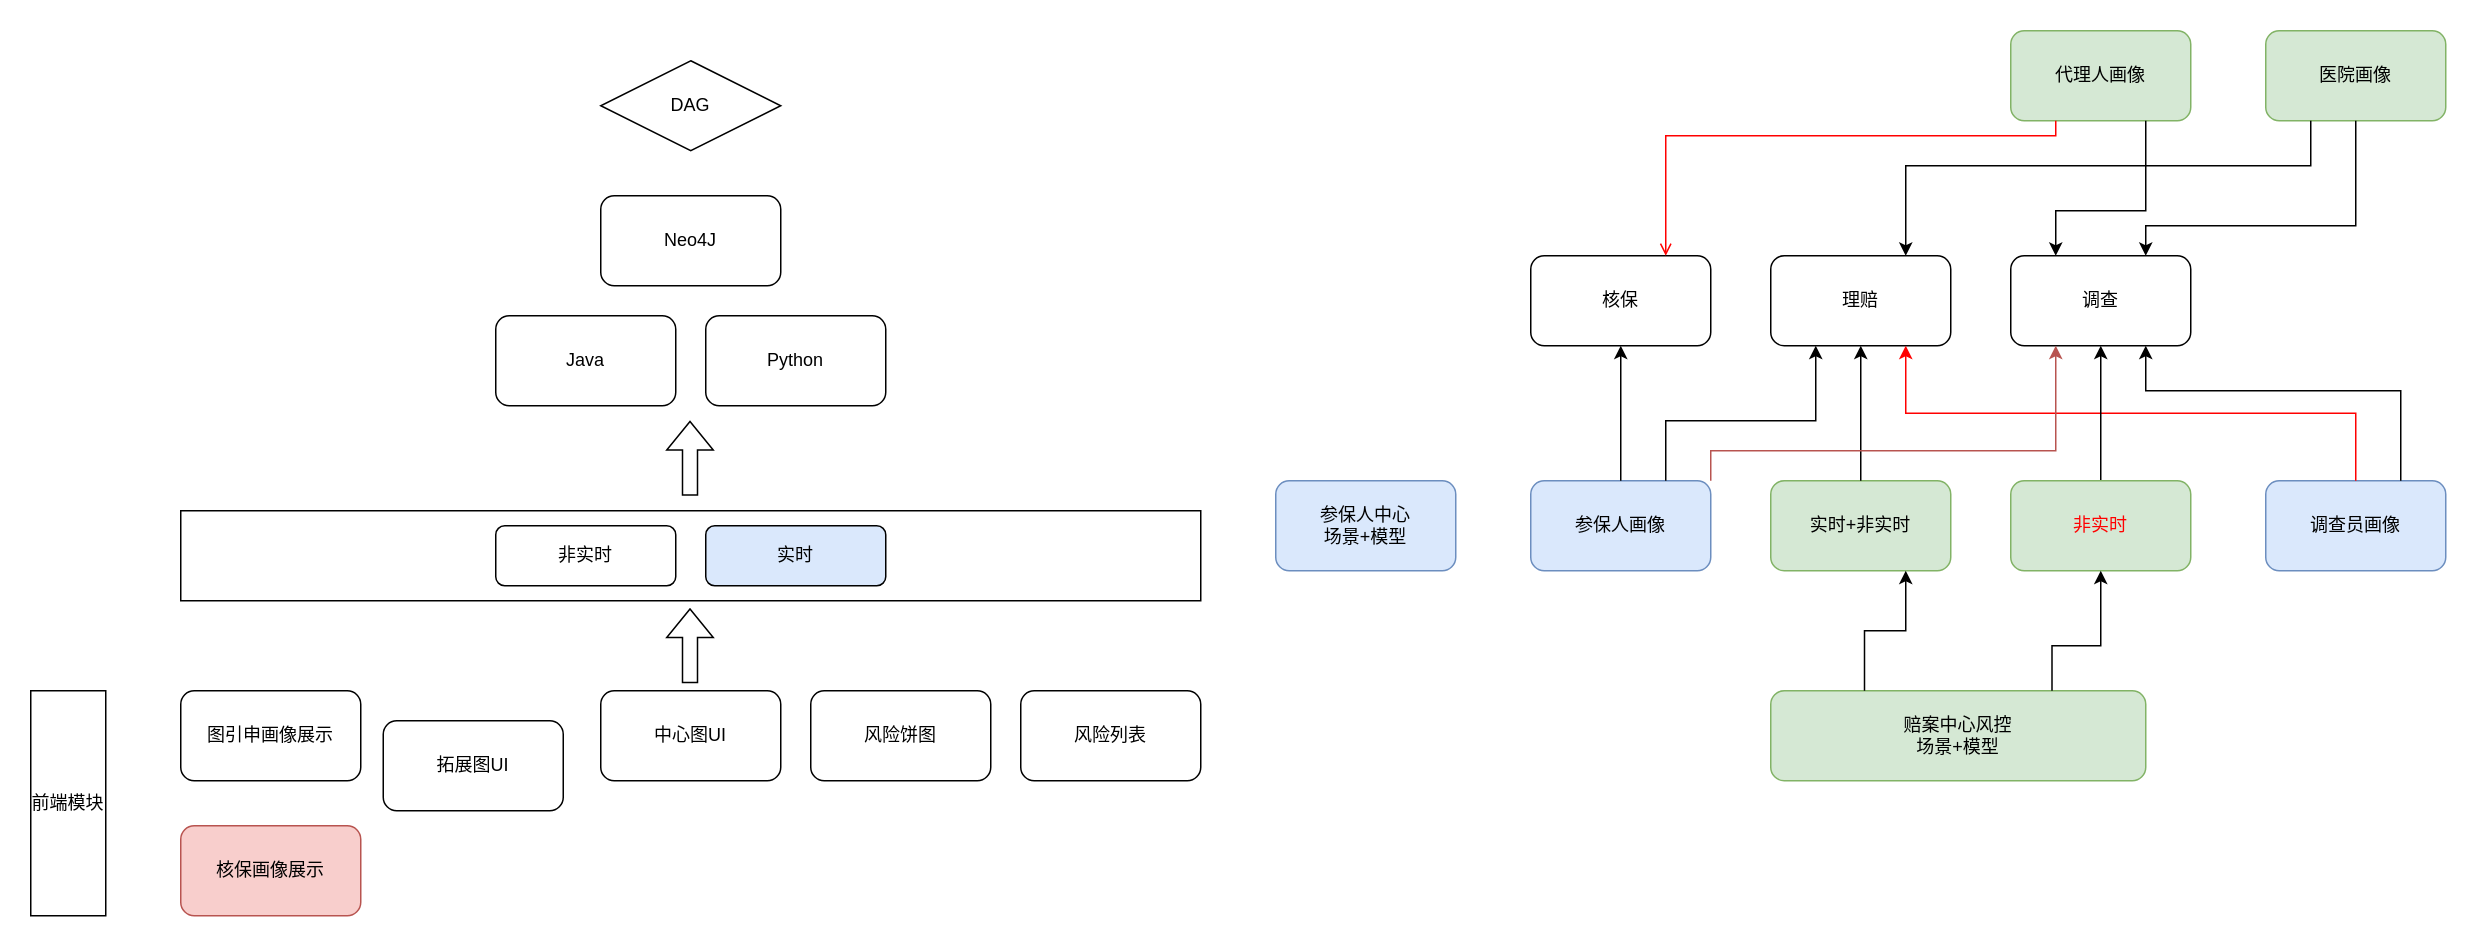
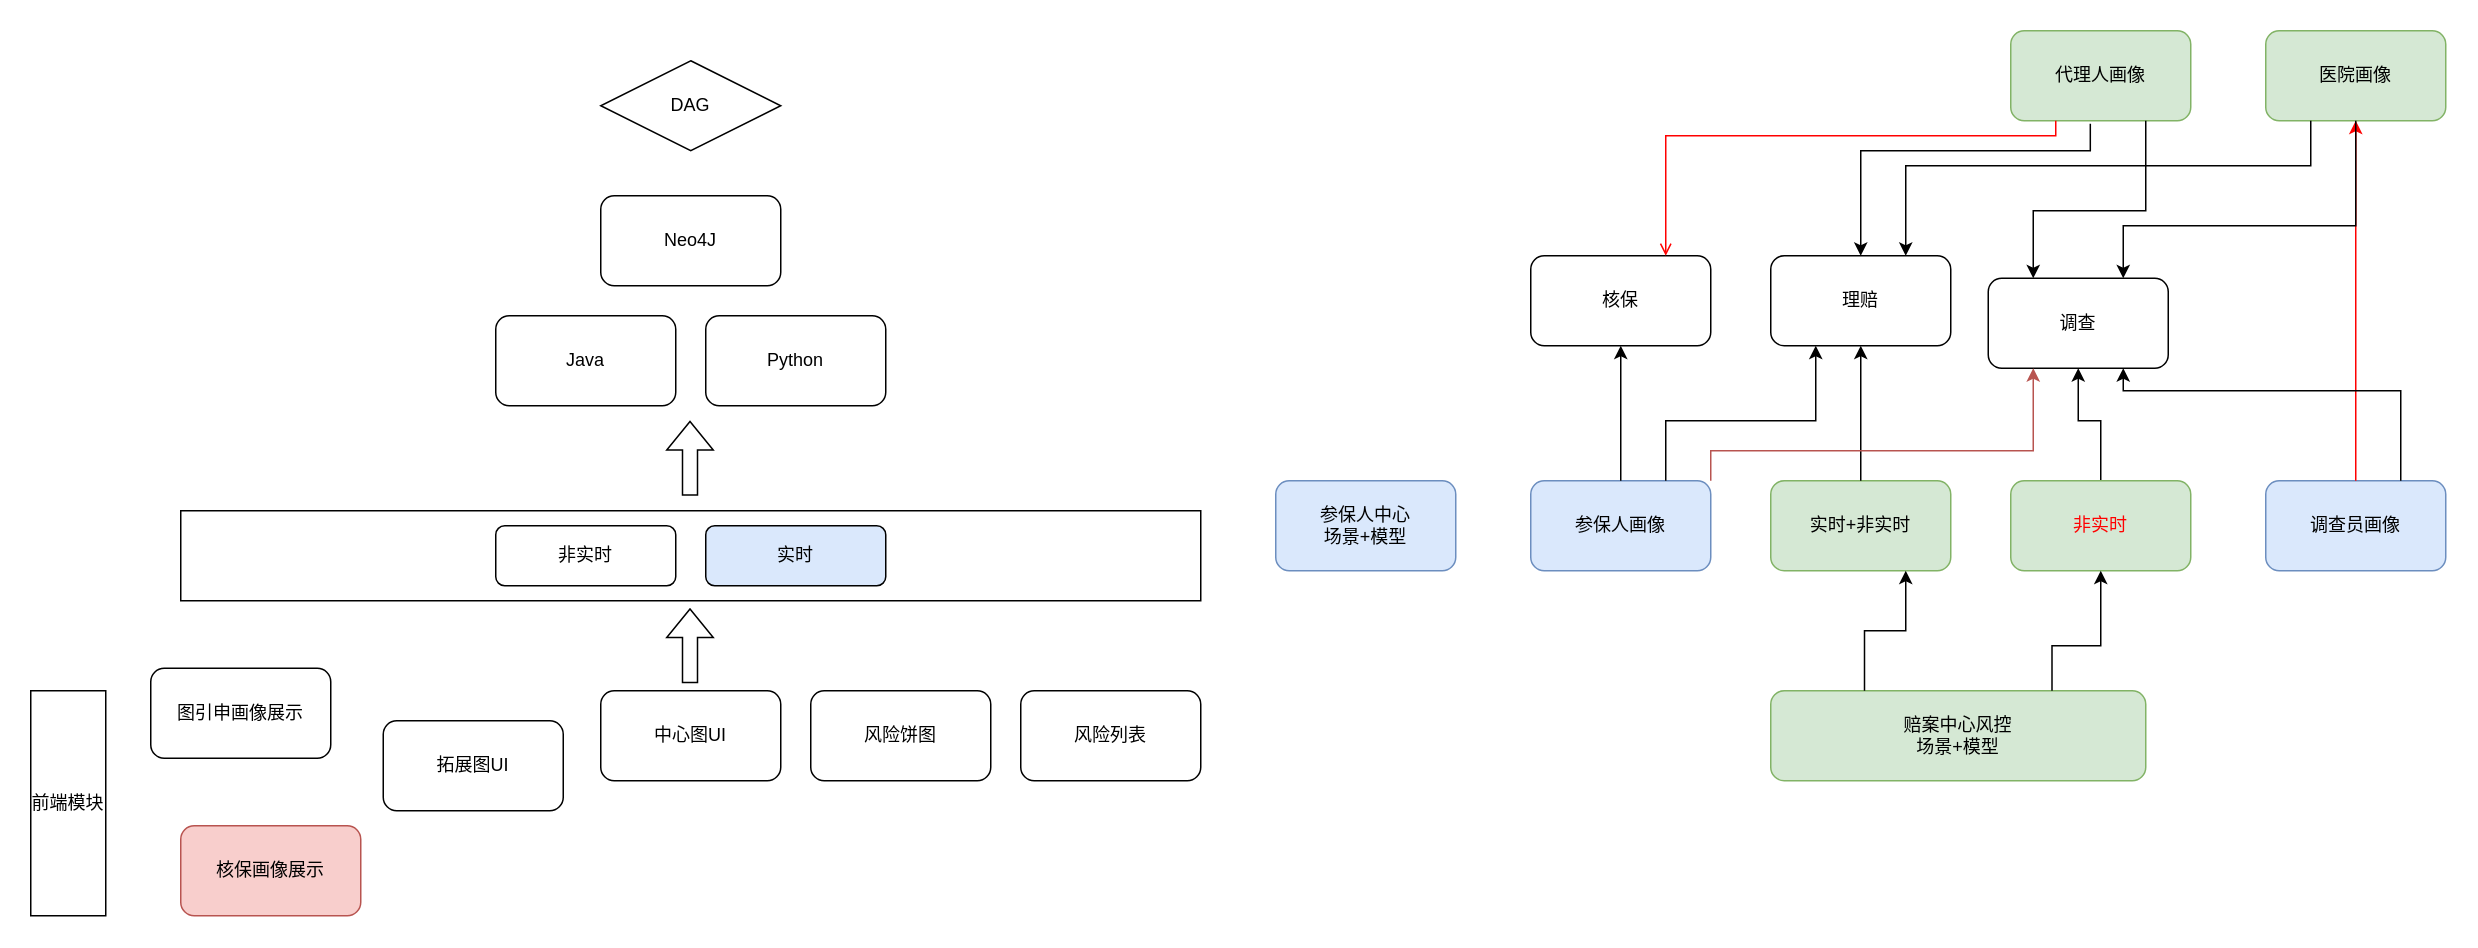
+ <mxCell id="41" value="" style="edgeStyle=elbowEdgeStyle;elbow=vertical;endArrow=classic;html=1;rounded=0;strokeColor=#000000;fontColor=#000000;exitX=0.442;exitY=1.033;exitDx=0;exitDy=0;entryX=0.5;entryY=0;entryDx=0;entryDy=0;exitPerimeter=0;" edge="1" parent="1" source="37" target="3"><mxGeometry width="50" height="50" relative="1" as="geometry"><mxPoint x="1440" y="90" as="sourcePoint" /><mxPoint x="1380" y="180" as="targetPoint" /><Array as="points"><mxPoint x="1320" y="100" /></Array></mxGeometry></mxCell>
- <mxCell id="4" value="调查" style="rounded=1;whiteSpace=wrap;html=1;" vertex="1" parent="1"><mxGeometry x="1340" y="170" width="120" height="60" as="geometry" /></mxCell>
+ <mxCell id="4" value="调查" style="rounded=1;whiteSpace=wrap;html=1;" vertex="1" parent="1"><mxGeometry x="1325" y="185" width="120" height="60" as="geometry" /></mxCell>
- <mxCell id="6" value="" style="edgeStyle=elbowEdgeStyle;elbow=vertical;endArrow=classic;html=1;rounded=0;entryX=0.75;entryY=1;entryDx=0;entryDy=0;exitX=0.5;exitY=0;exitDx=0;exitDy=0;strokeColor=#FF0000;" edge="1" parent="1" source="5" target="3"><mxGeometry width="50" height="50" relative="1" as="geometry"><mxPoint x="1380" y="470" as="sourcePoint" /><mxPoint x="1430" y="420" as="targetPoint" /></mxGeometry></mxCell>
+ <mxCell id="6" value="" style="edgeStyle=elbowEdgeStyle;elbow=vertical;endArrow=classic;html=1;rounded=0;exitX=0.5;exitY=0;exitDx=0;exitDy=0;strokeColor=#FF0000;" edge="1" parent="1" source="5" target="36"><mxGeometry width="50" height="50" relative="1" as="geometry"><mxPoint x="1380" y="470" as="sourcePoint" /><mxPoint x="1430" y="420" as="targetPoint" /></mxGeometry></mxCell>
- <mxCell id="24" value="图引申画像展示" style="rounded=1;whiteSpace=wrap;html=1;" vertex="1" parent="1"><mxGeometry x="120" y="460" width="120" height="60" as="geometry" /></mxCell>
+ <mxCell id="24" value="图引申画像展示" style="rounded=1;whiteSpace=wrap;html=1;" vertex="1" parent="1"><mxGeometry x="100" y="445" width="120" height="60" as="geometry" /></mxCell>
